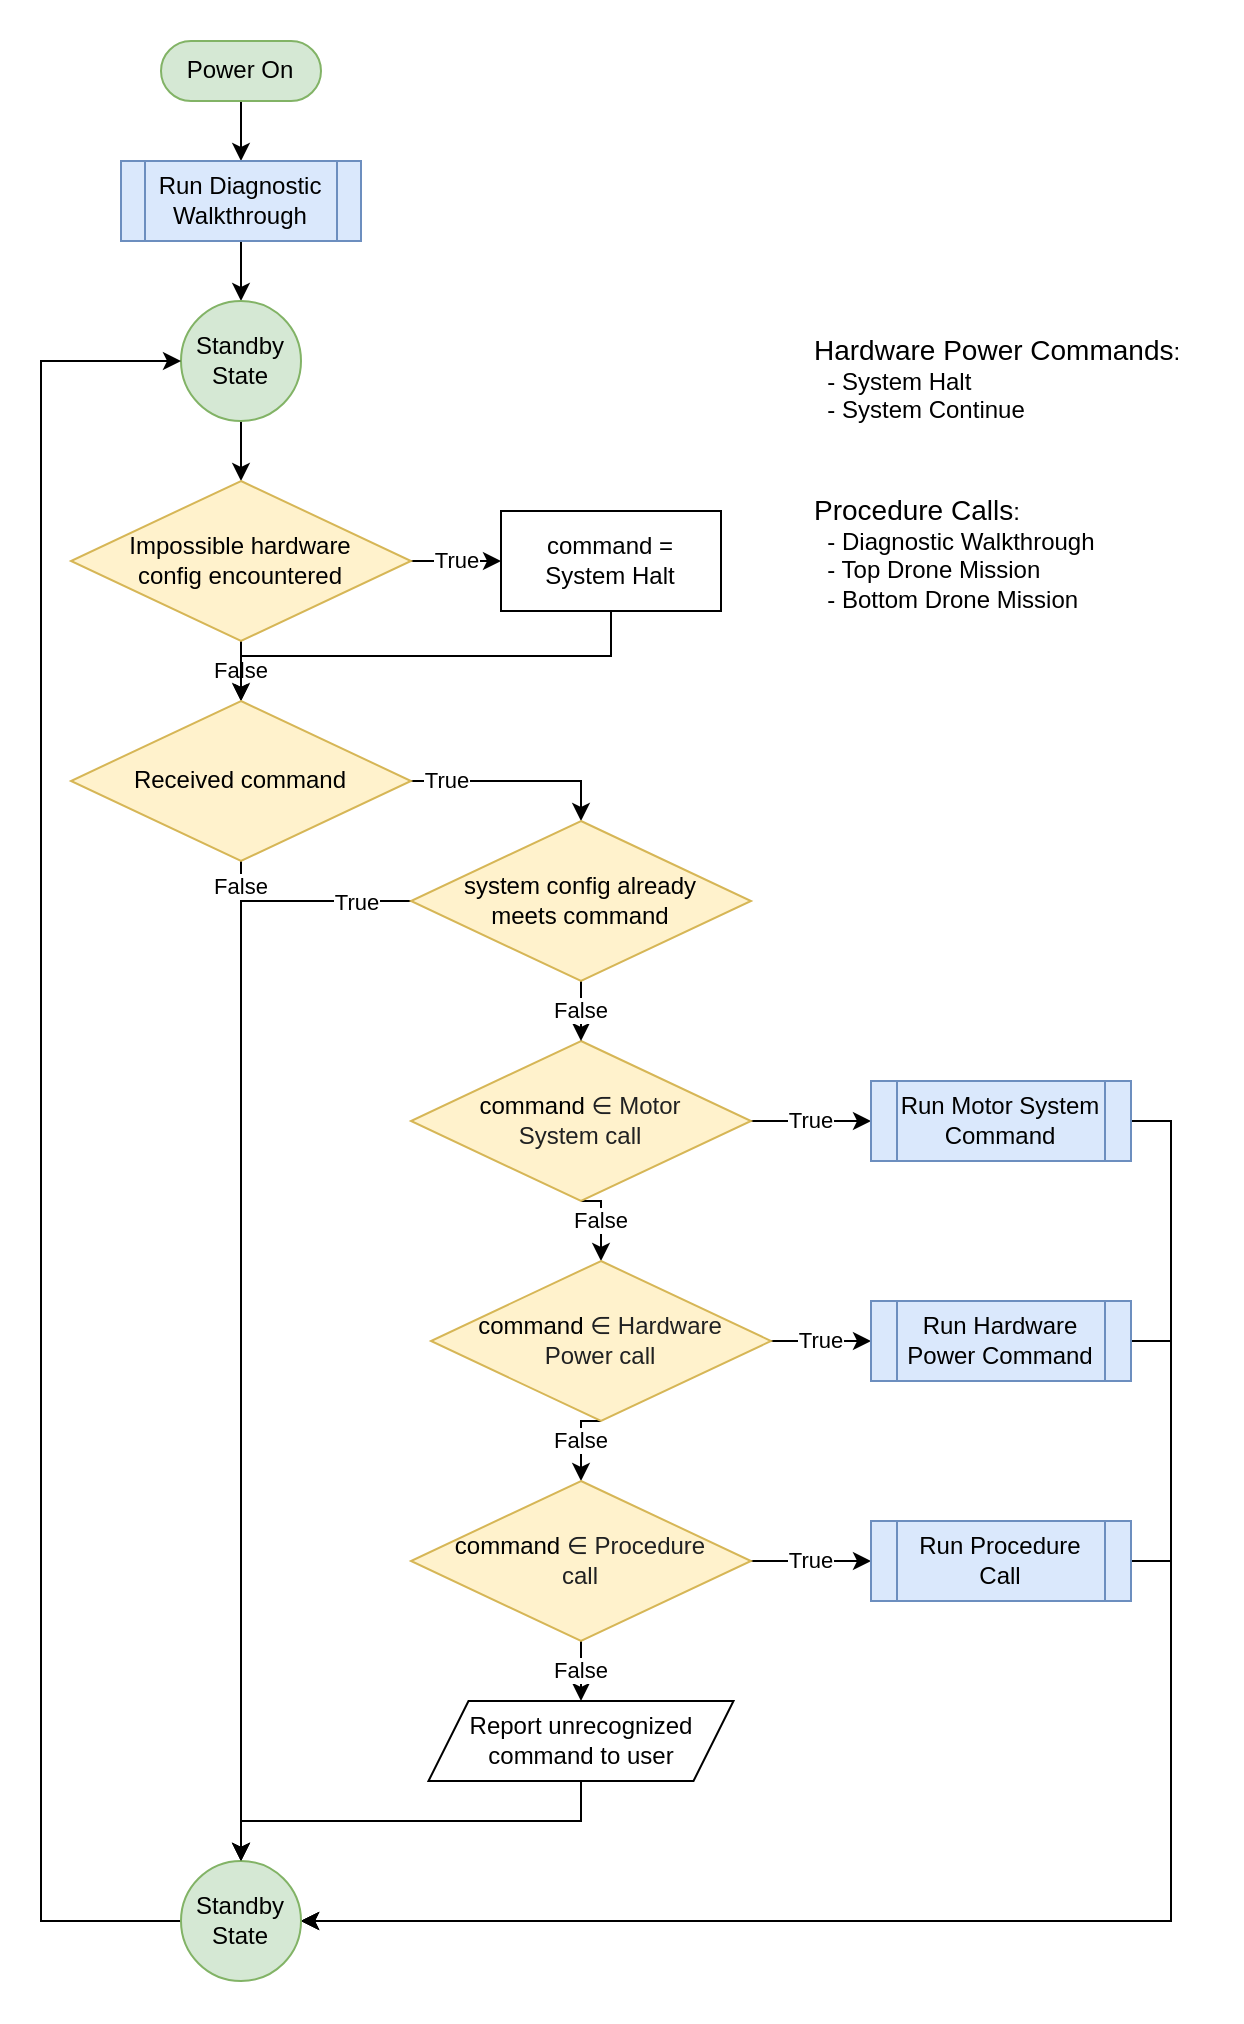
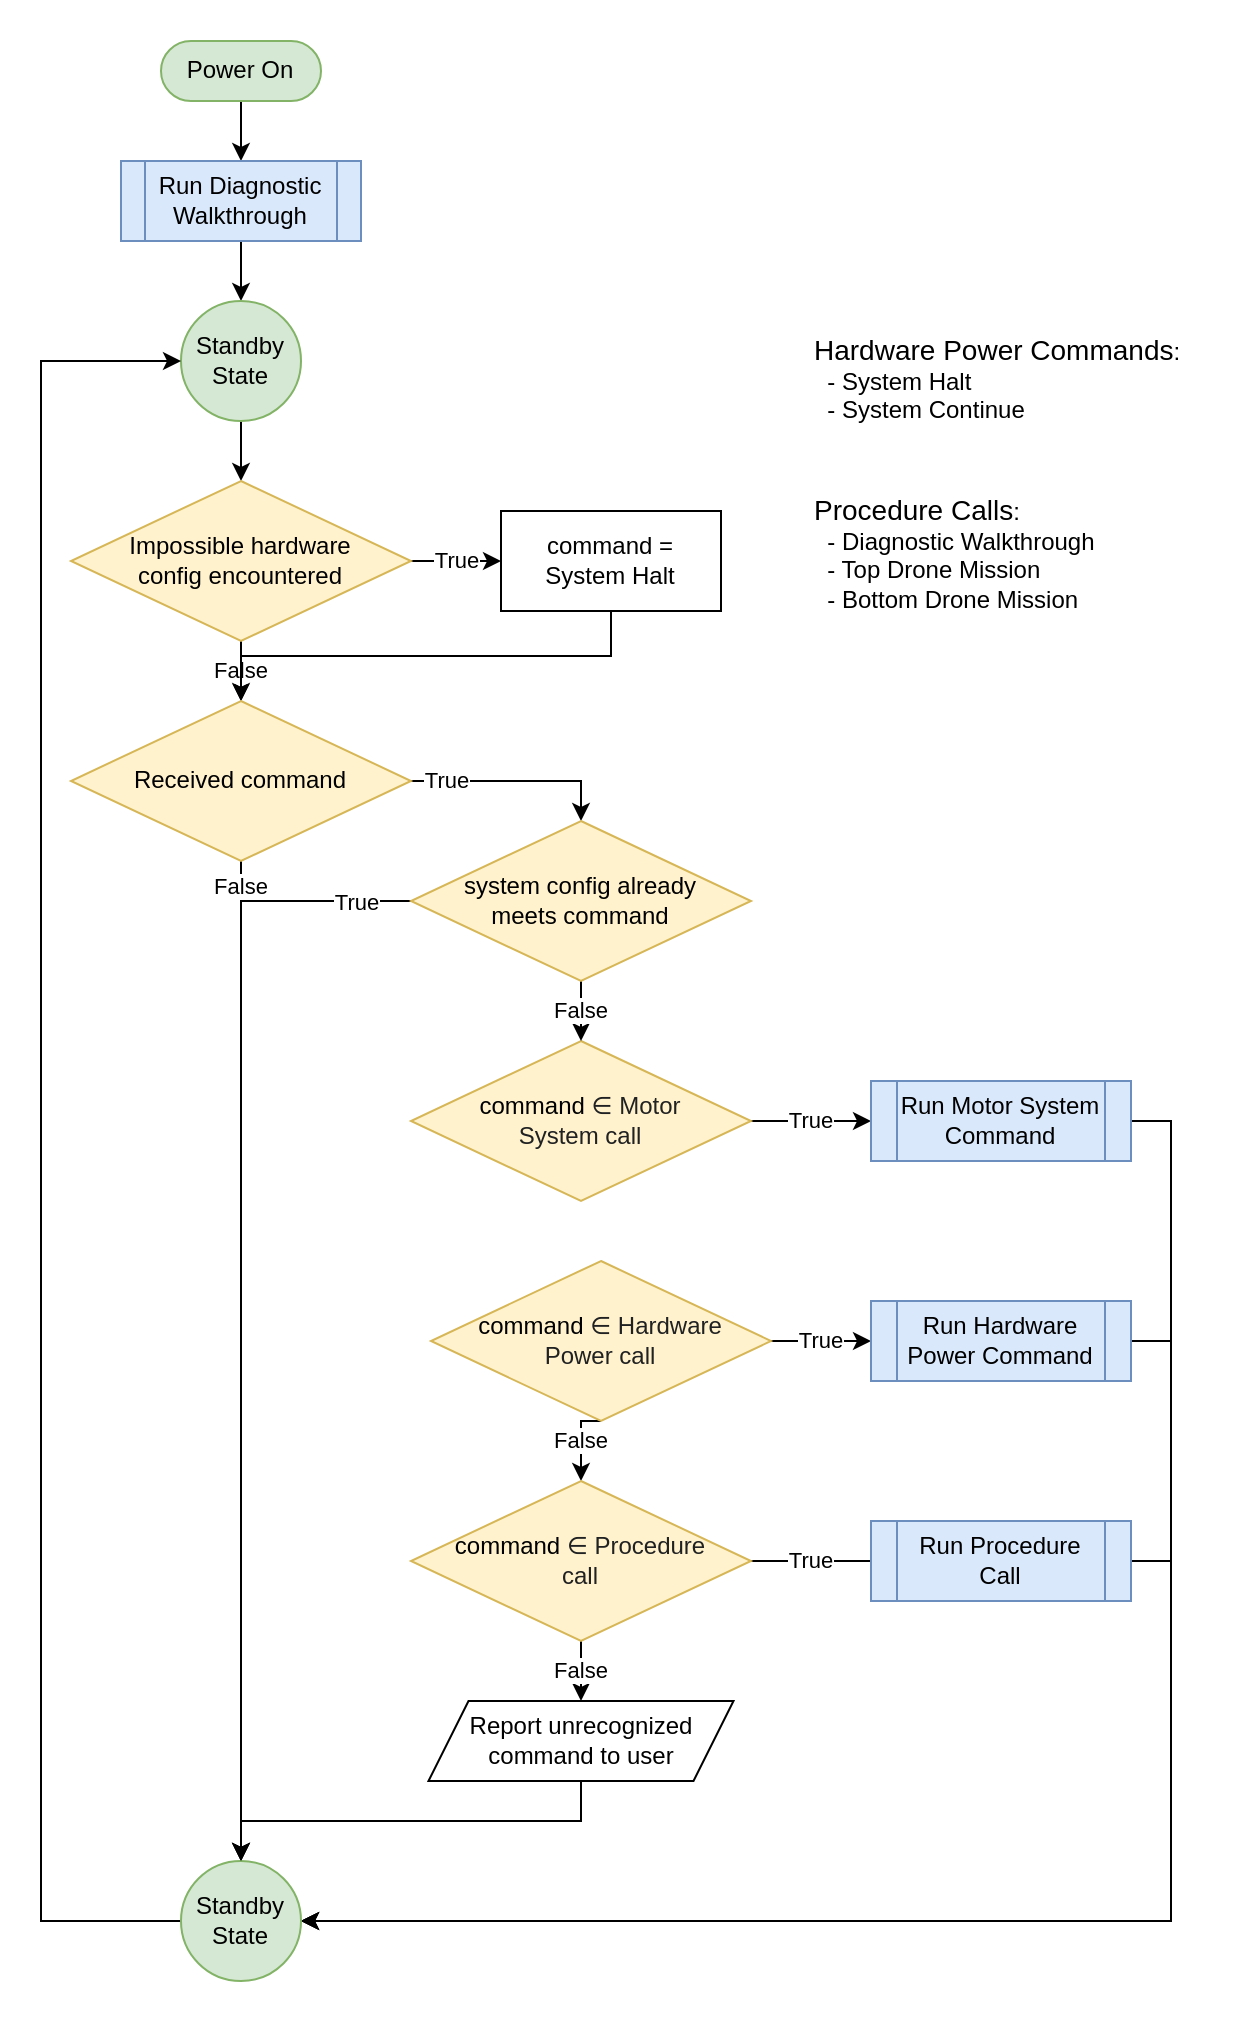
- <mxCell id="17" value="False" style="edgeStyle=orthogonalEdgeStyle;rounded=0;orthogonalLoop=1;jettySize=auto;html=1;exitX=0.5;exitY=1;exitDx=0;exitDy=0;entryX=0.5;entryY=0;entryDx=0;entryDy=0;" parent="1" source="19" target="22" edge="1"><mxGeometry relative="1" as="geometry" /></mxCell>
- <mxCell id="24" value="True" style="edgeStyle=orthogonalEdgeStyle;rounded=0;orthogonalLoop=1;jettySize=auto;html=1;exitX=1;exitY=0.5;exitDx=0;exitDy=0;entryX=0;entryY=0.5;entryDx=0;entryDy=0;" parent="1" source="25" target="35" edge="1"><mxGeometry relative="1" as="geometry" /></mxCell>
+ <mxCell id="24" value="True" style="edgeStyle=orthogonalEdgeStyle;rounded=0;orthogonalLoop=1;jettySize=auto;html=1;exitX=1;exitY=0.5;exitDx=0;exitDy=0;entryX=0;entryY=0.5;entryDx=0;entryDy=0;endArrow=none;" parent="1" source="25" target="35" edge="1"><mxGeometry relative="1" as="geometry" /></mxCell>
